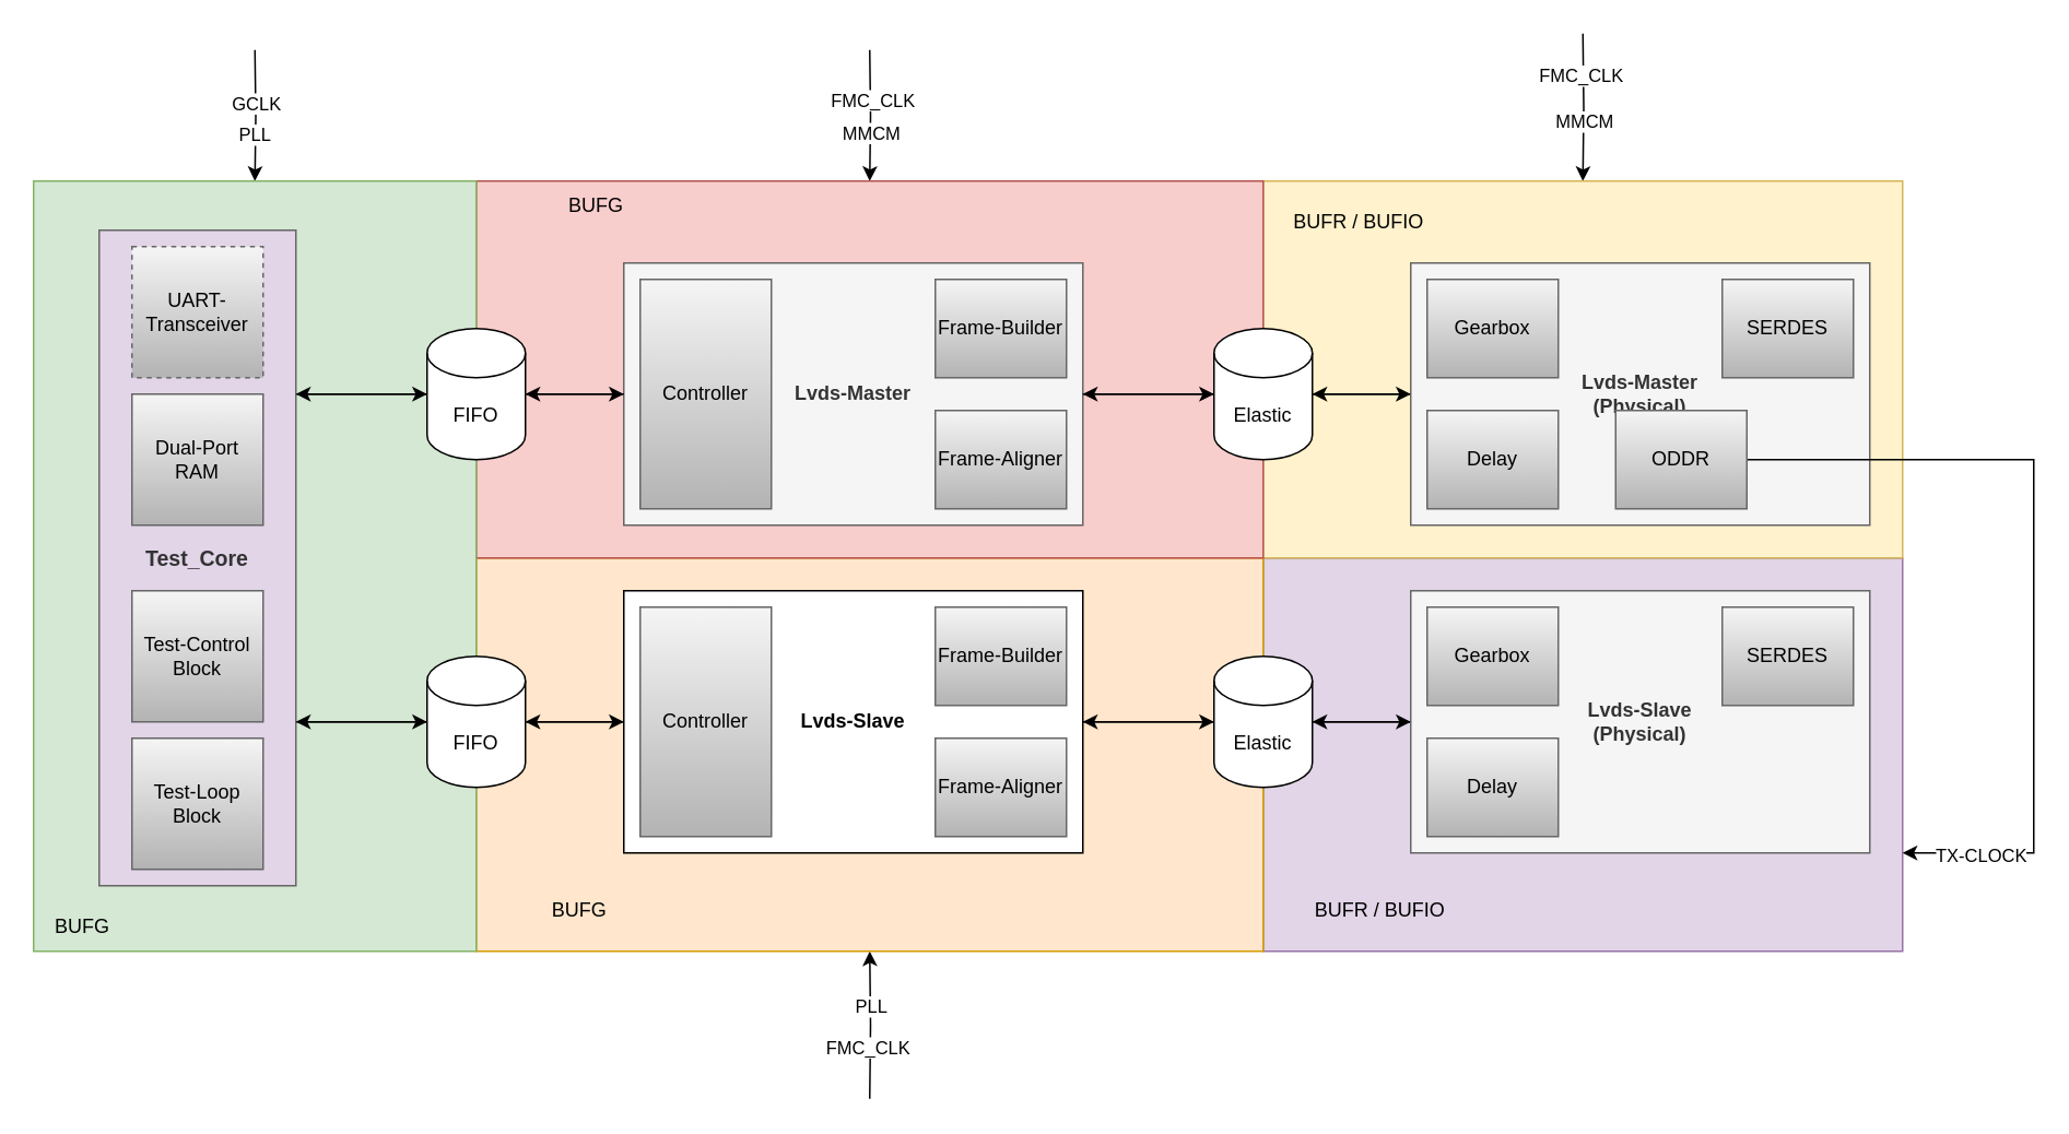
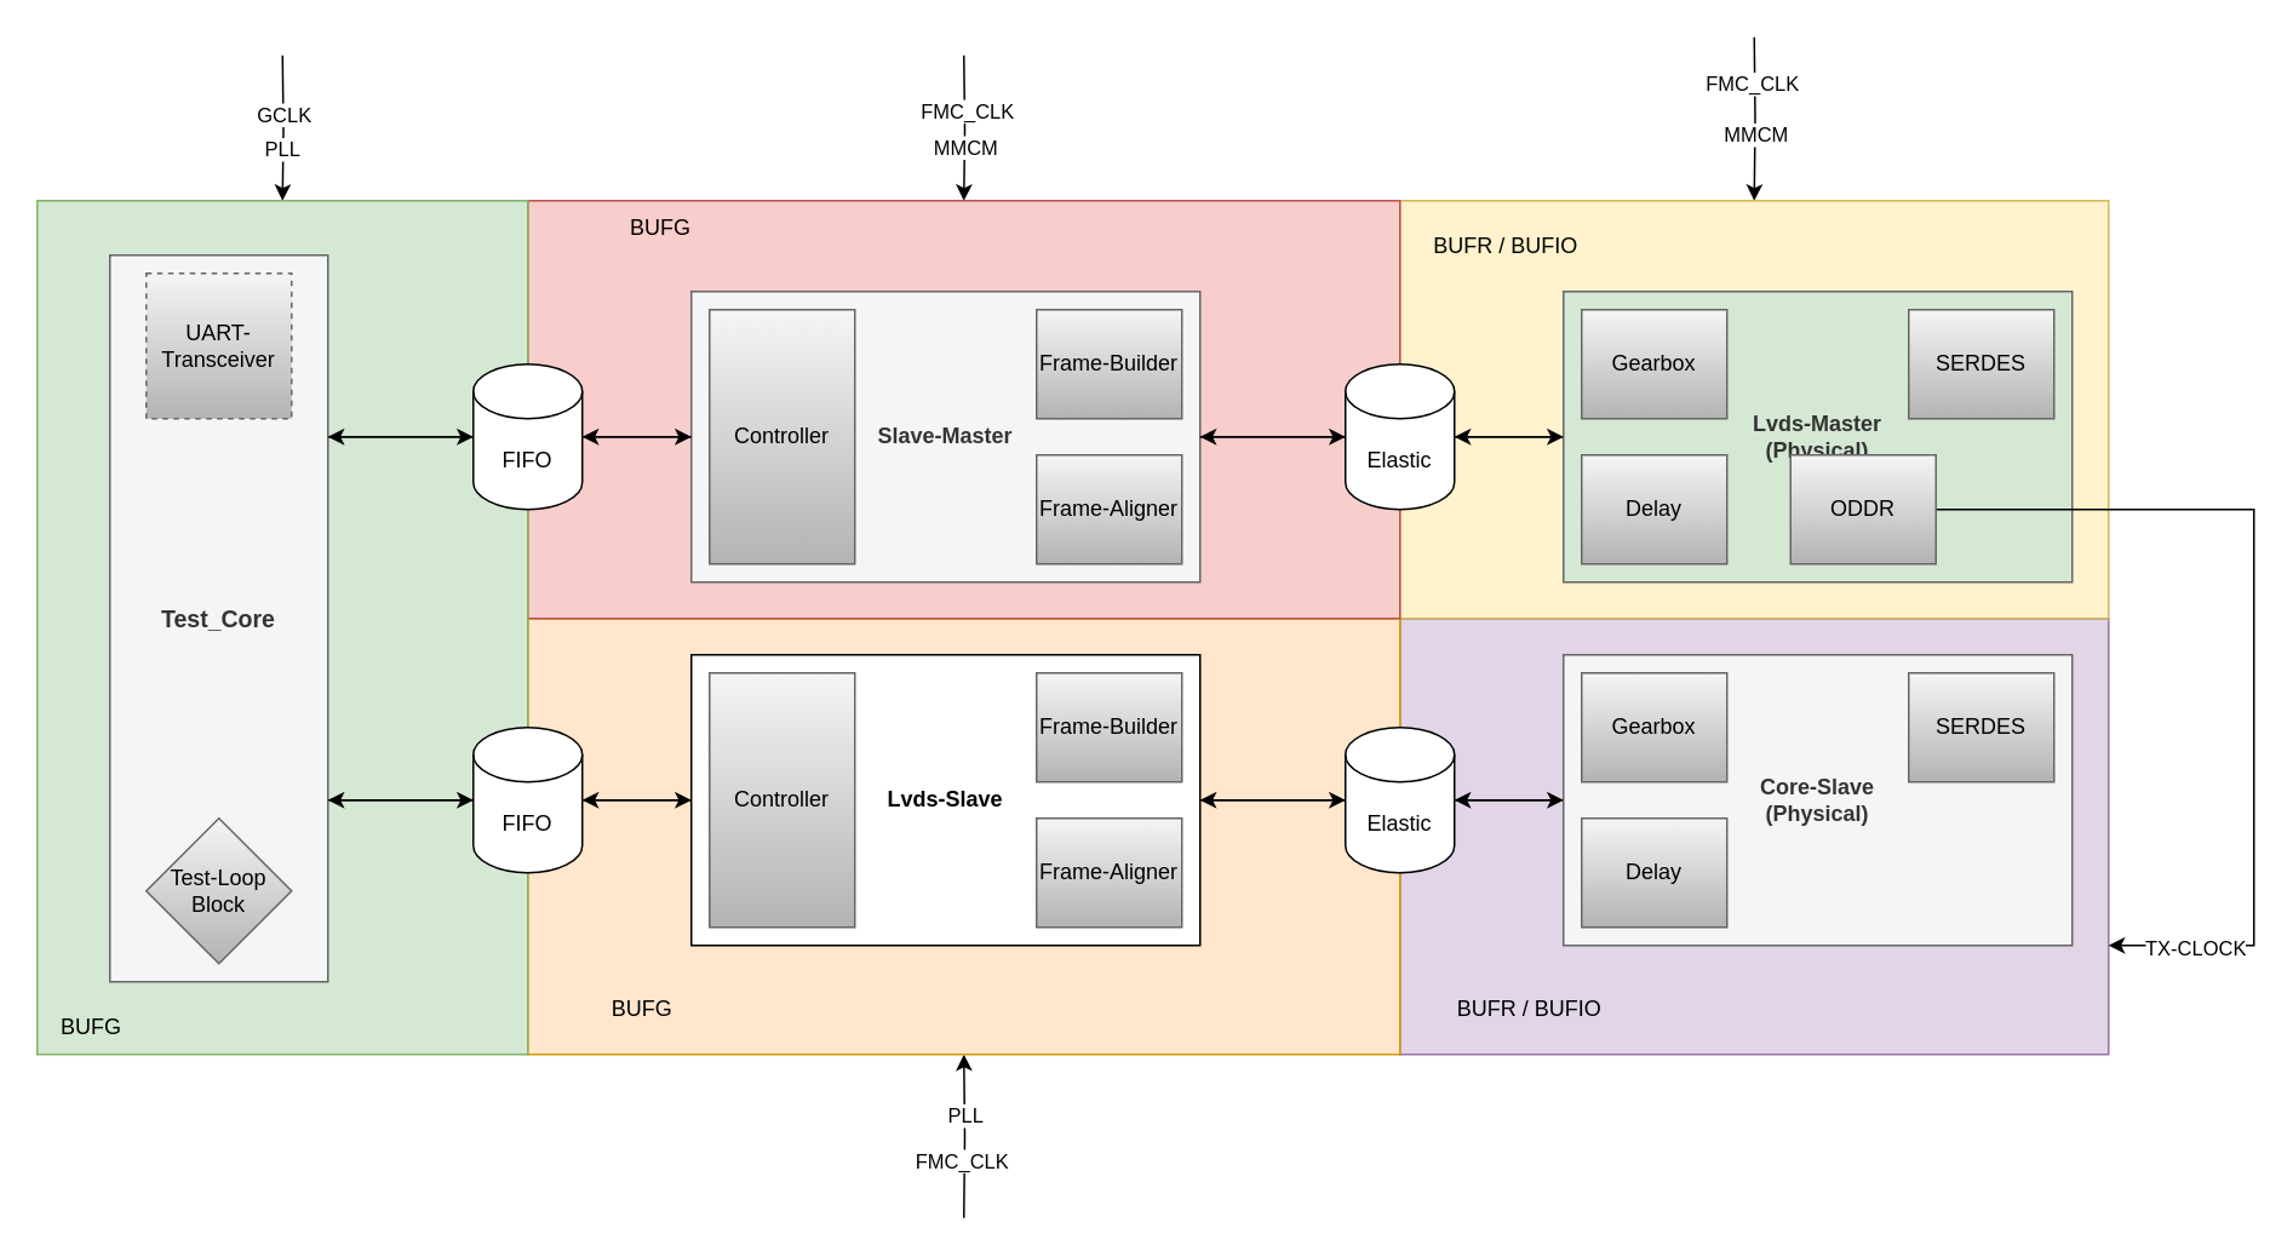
- <mxCell id="35" value="&lt;b&gt;Lvds-Master&lt;/b&gt;" style="rounded=0;whiteSpace=wrap;html=1;fillColor=#f5f5f5;fontColor=#333333;strokeColor=#666666;" parent="1" vertex="1"><mxGeometry x="380" y="160" width="280" height="160" as="geometry" /></mxCell>
+ <mxCell id="35" value="&lt;b&gt;Slave-Master&lt;/b&gt;" style="rounded=0;whiteSpace=wrap;html=1;fillColor=#f5f5f5;fontColor=#333333;strokeColor=#666666;" parent="1" vertex="1"><mxGeometry x="380" y="160" width="280" height="160" as="geometry" /></mxCell>
- <mxCell id="45" value="&lt;b&gt;Lvds-Master&lt;/b&gt;&lt;div&gt;&lt;b&gt;(Physical)&lt;/b&gt;&lt;/div&gt;" style="rounded=0;whiteSpace=wrap;html=1;fillColor=#f5f5f5;fontColor=#333333;strokeColor=#666666;" parent="1" vertex="1"><mxGeometry x="860" y="160" width="280" height="160" as="geometry" /></mxCell>
+ <mxCell id="45" value="&lt;b&gt;Lvds-Master&lt;/b&gt;&lt;div&gt;&lt;b&gt;(Physical)&lt;/b&gt;&lt;/div&gt;" style="rounded=0;whiteSpace=wrap;html=1;fillColor=#d5e8d4;fontColor=#333333;strokeColor=#666666;" parent="1" vertex="1"><mxGeometry x="860" y="160" width="280" height="160" as="geometry" /></mxCell>
- <mxCell id="30" value="Dual-Port&lt;div&gt;RAM&lt;/div&gt;" style="whiteSpace=wrap;html=1;aspect=fixed;fillColor=#f5f5f5;strokeColor=#666666;gradientColor=#b3b3b3;" parent="1" vertex="1"><mxGeometry x="80" y="240" width="80" height="80" as="geometry" /></mxCell>
- <mxCell id="21" value="&lt;b&gt;&lt;font style=&quot;font-size: 13px;&quot;&gt;Test_Core&lt;/font&gt;&lt;/b&gt;" style="rounded=0;whiteSpace=wrap;html=1;fillColor=#e1d5e7;fontColor=#333333;strokeColor=#666666;" parent="1" vertex="1"><mxGeometry x="60" y="140" width="120" height="400" as="geometry" /></mxCell>
+ <mxCell id="21" value="&lt;b&gt;&lt;font style=&quot;font-size: 13px;&quot;&gt;Test_Core&lt;/font&gt;&lt;/b&gt;" style="rounded=0;whiteSpace=wrap;html=1;fillColor=#f5f5f5;fontColor=#333333;strokeColor=#666666;" parent="1" vertex="1"><mxGeometry x="60" y="140" width="120" height="400" as="geometry" /></mxCell>
- <mxCell id="31" value="Test-Control&lt;div&gt;Block&lt;/div&gt;" style="whiteSpace=wrap;html=1;aspect=fixed;fillColor=#f5f5f5;strokeColor=#666666;gradientColor=#b3b3b3;" parent="1" vertex="1"><mxGeometry x="80" y="360" width="80" height="80" as="geometry" /></mxCell>
- <mxCell id="51" value="&lt;b&gt;Lvds-Slave&lt;/b&gt;&lt;div&gt;&lt;b&gt;(Physical)&lt;/b&gt;&lt;/div&gt;" style="rounded=0;whiteSpace=wrap;html=1;fillColor=#f5f5f5;fontColor=#333333;strokeColor=#666666;" parent="1" vertex="1"><mxGeometry x="860" y="360" width="280" height="160" as="geometry" /></mxCell>
+ <mxCell id="51" value="&lt;b&gt;Core-Slave&lt;/b&gt;&lt;div&gt;&lt;b&gt;(Physical)&lt;/b&gt;&lt;/div&gt;" style="rounded=0;whiteSpace=wrap;html=1;fillColor=#f5f5f5;fontColor=#333333;strokeColor=#666666;" parent="1" vertex="1"><mxGeometry x="860" y="360" width="280" height="160" as="geometry" /></mxCell>
- <mxCell id="32" value="Test-Loop&lt;div&gt;Block&lt;/div&gt;" style="whiteSpace=wrap;html=1;aspect=fixed;fillColor=#f5f5f5;strokeColor=#666666;gradientColor=#b3b3b3;" parent="1" vertex="1"><mxGeometry x="80" y="450" width="80" height="80" as="geometry" /></mxCell>
+ <mxCell id="32" value="Test-Loop&lt;div&gt;Block&lt;/div&gt;" style="rhombus;whiteSpace=wrap;html=1;aspect=fixed;fillColor=#f5f5f5;strokeColor=#666666;gradientColor=#b3b3b3;" parent="1" vertex="1"><mxGeometry x="80" y="450" width="80" height="80" as="geometry" /></mxCell>
